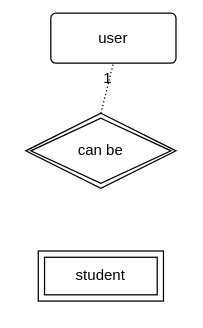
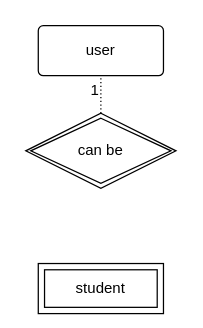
- <mxCell id="2" value="user" style="rounded=1;arcSize=10;whiteSpace=wrap;html=1;align=center;" vertex="1" parent="1"><mxGeometry x="40" y="10" width="100" height="40" as="geometry" /></mxCell>
+ <mxCell id="2" value="user" style="rounded=1;arcSize=10;whiteSpace=wrap;html=1;align=center;" vertex="1" parent="1"><mxGeometry x="30" y="20" width="100" height="40" as="geometry" /></mxCell>
- <mxCell id="3" value="student" style="shape=ext;margin=3;double=1;whiteSpace=wrap;html=1;align=center;" vertex="1" parent="1"><mxGeometry x="30" y="200" width="100" height="40" as="geometry" /></mxCell>
+ <mxCell id="3" value="student" style="shape=ext;margin=3;double=1;whiteSpace=wrap;html=1;align=center;" vertex="1" parent="1"><mxGeometry x="30" y="210" width="100" height="40" as="geometry" /></mxCell>
